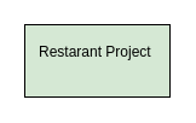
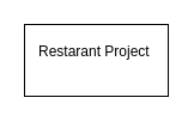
- <mxCell id="2" value="Restarant Project&amp;nbsp;&lt;div&gt;&lt;br&gt;&lt;/div&gt;" style="rounded=0;whiteSpace=wrap;html=1;fillColor=#d5e8d4;" vertex="1" parent="1"><mxGeometry x="20" y="20" width="120" height="60" as="geometry" /></mxCell>
+ <mxCell id="2" value="Restarant Project&amp;nbsp;&lt;div&gt;&lt;br&gt;&lt;/div&gt;" style="rounded=0;whiteSpace=wrap;html=1;" vertex="1" parent="1"><mxGeometry x="20" y="20" width="120" height="60" as="geometry" /></mxCell>
